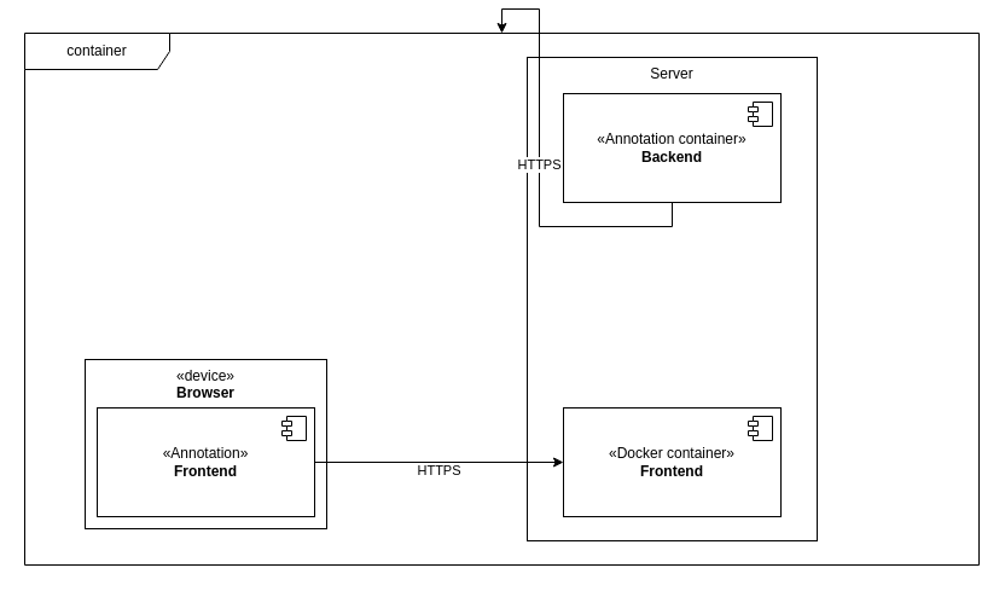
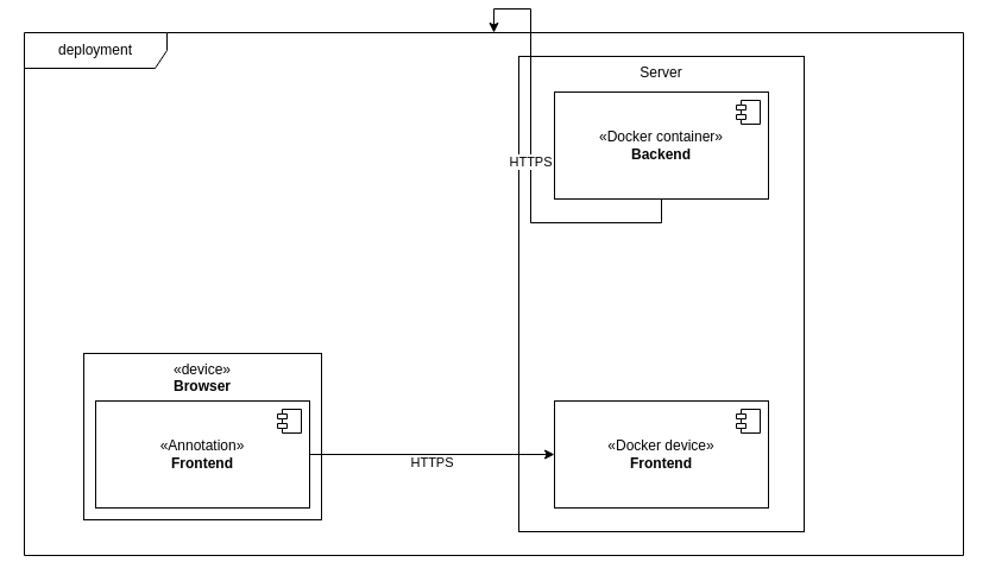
- <mxCell id="8" value="container" style="shape=umlFrame;whiteSpace=wrap;html=1;pointerEvents=0;width=120;height=30;" vertex="1" parent="1"><mxGeometry x="20" y="20" width="790" height="440" as="geometry" /></mxCell>
+ <mxCell id="8" value="deployment" style="shape=umlFrame;whiteSpace=wrap;html=1;pointerEvents=0;width=120;height=30;" vertex="1" parent="1"><mxGeometry x="20" y="20" width="790" height="440" as="geometry" /></mxCell>
- <mxCell id="10" value="«Annotation container»&lt;b&gt;&lt;br&gt;Backend&lt;/b&gt;&lt;br&gt;&lt;b&gt;&lt;/b&gt;" style="html=1;dropTarget=0;whiteSpace=wrap;" vertex="1" parent="1"><mxGeometry x="466" y="70" width="180" height="90" as="geometry" /></mxCell>
+ <mxCell id="10" value="«Docker container»&lt;b&gt;&lt;br&gt;Backend&lt;/b&gt;&lt;br&gt;&lt;b&gt;&lt;/b&gt;" style="html=1;dropTarget=0;whiteSpace=wrap;" vertex="1" parent="1"><mxGeometry x="466" y="70" width="180" height="90" as="geometry" /></mxCell>
- <mxCell id="12" value="«Docker container»&lt;b&gt;&lt;br&gt;Frontend&lt;/b&gt;&lt;br&gt;&lt;b&gt;&lt;/b&gt;" style="html=1;dropTarget=0;whiteSpace=wrap;" vertex="1" parent="1"><mxGeometry x="466" y="330" width="180" height="90" as="geometry" /></mxCell>
+ <mxCell id="12" value="«Docker device»&lt;b&gt;&lt;br&gt;Frontend&lt;/b&gt;&lt;br&gt;&lt;b&gt;&lt;/b&gt;" style="html=1;dropTarget=0;whiteSpace=wrap;" vertex="1" parent="1"><mxGeometry x="466" y="330" width="180" height="90" as="geometry" /></mxCell>
